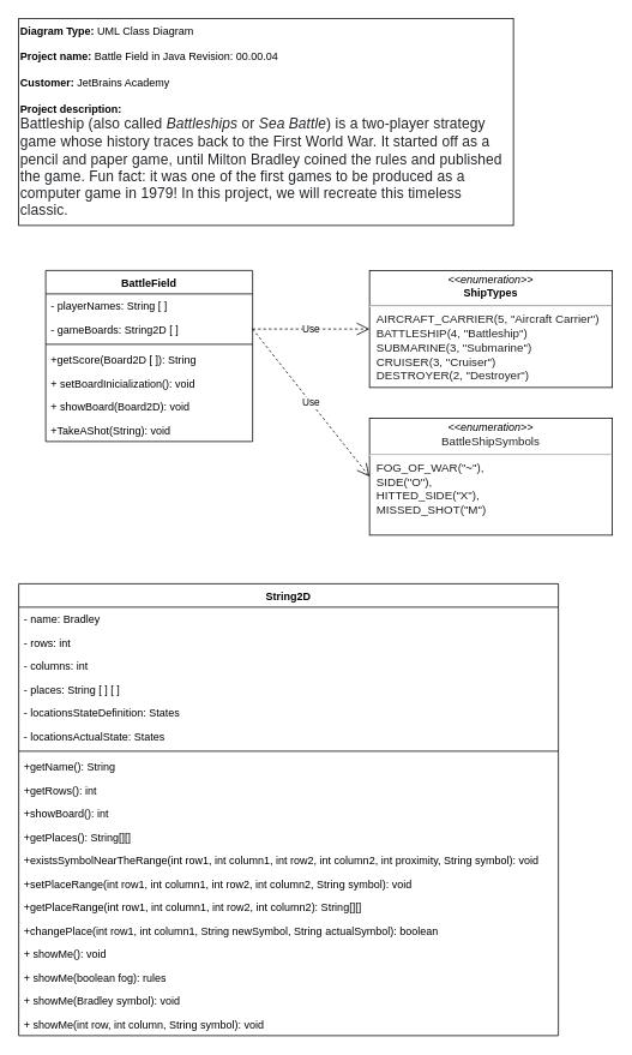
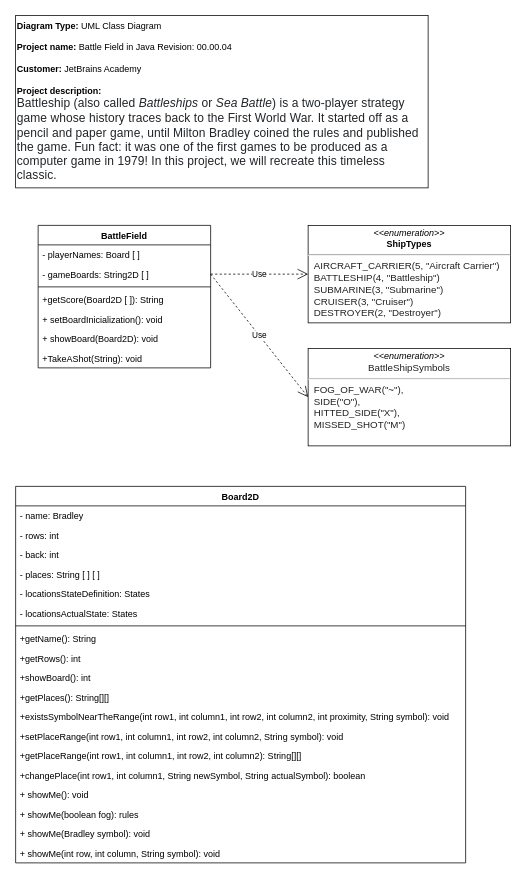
- <mxCell id="3" value="- playerNames: String [ ]" style="text;strokeColor=none;fillColor=none;align=left;verticalAlign=top;spacingLeft=4;spacingRight=4;overflow=hidden;rotatable=0;points=[[0,0.5],[1,0.5]];portConstraint=eastwest;" parent="2" vertex="1"><mxGeometry y="26" width="230" height="26" as="geometry" /></mxCell>
+ <mxCell id="3" value="- playerNames: Board [ ]" style="text;strokeColor=none;fillColor=none;align=left;verticalAlign=top;spacingLeft=4;spacingRight=4;overflow=hidden;rotatable=0;points=[[0,0.5],[1,0.5]];portConstraint=eastwest;" parent="2" vertex="1"><mxGeometry y="26" width="230" height="26" as="geometry" /></mxCell>
- <mxCell id="11" value="String2D" style="swimlane;fontStyle=1;align=center;verticalAlign=top;childLayout=stackLayout;horizontal=1;startSize=26;horizontalStack=0;resizeParent=1;resizeParentMax=0;resizeLast=0;collapsible=1;marginBottom=0;" parent="1" vertex="1"><mxGeometry x="20" y="648" width="600" height="502" as="geometry" /></mxCell>
+ <mxCell id="11" value="Board2D" style="swimlane;fontStyle=1;align=center;verticalAlign=top;childLayout=stackLayout;horizontal=1;startSize=26;horizontalStack=0;resizeParent=1;resizeParentMax=0;resizeLast=0;collapsible=1;marginBottom=0;" parent="1" vertex="1"><mxGeometry x="20" y="648" width="600" height="502" as="geometry" /></mxCell>
- <mxCell id="14" value="- columns: int" style="text;strokeColor=none;fillColor=none;align=left;verticalAlign=top;spacingLeft=4;spacingRight=4;overflow=hidden;rotatable=0;points=[[0,0.5],[1,0.5]];portConstraint=eastwest;" vertex="1" parent="11"><mxGeometry y="78" width="600" height="26" as="geometry" /></mxCell>
+ <mxCell id="14" value="- back: int" style="text;strokeColor=none;fillColor=none;align=left;verticalAlign=top;spacingLeft=4;spacingRight=4;overflow=hidden;rotatable=0;points=[[0,0.5],[1,0.5]];portConstraint=eastwest;" vertex="1" parent="11"><mxGeometry y="78" width="600" height="26" as="geometry" /></mxCell>
